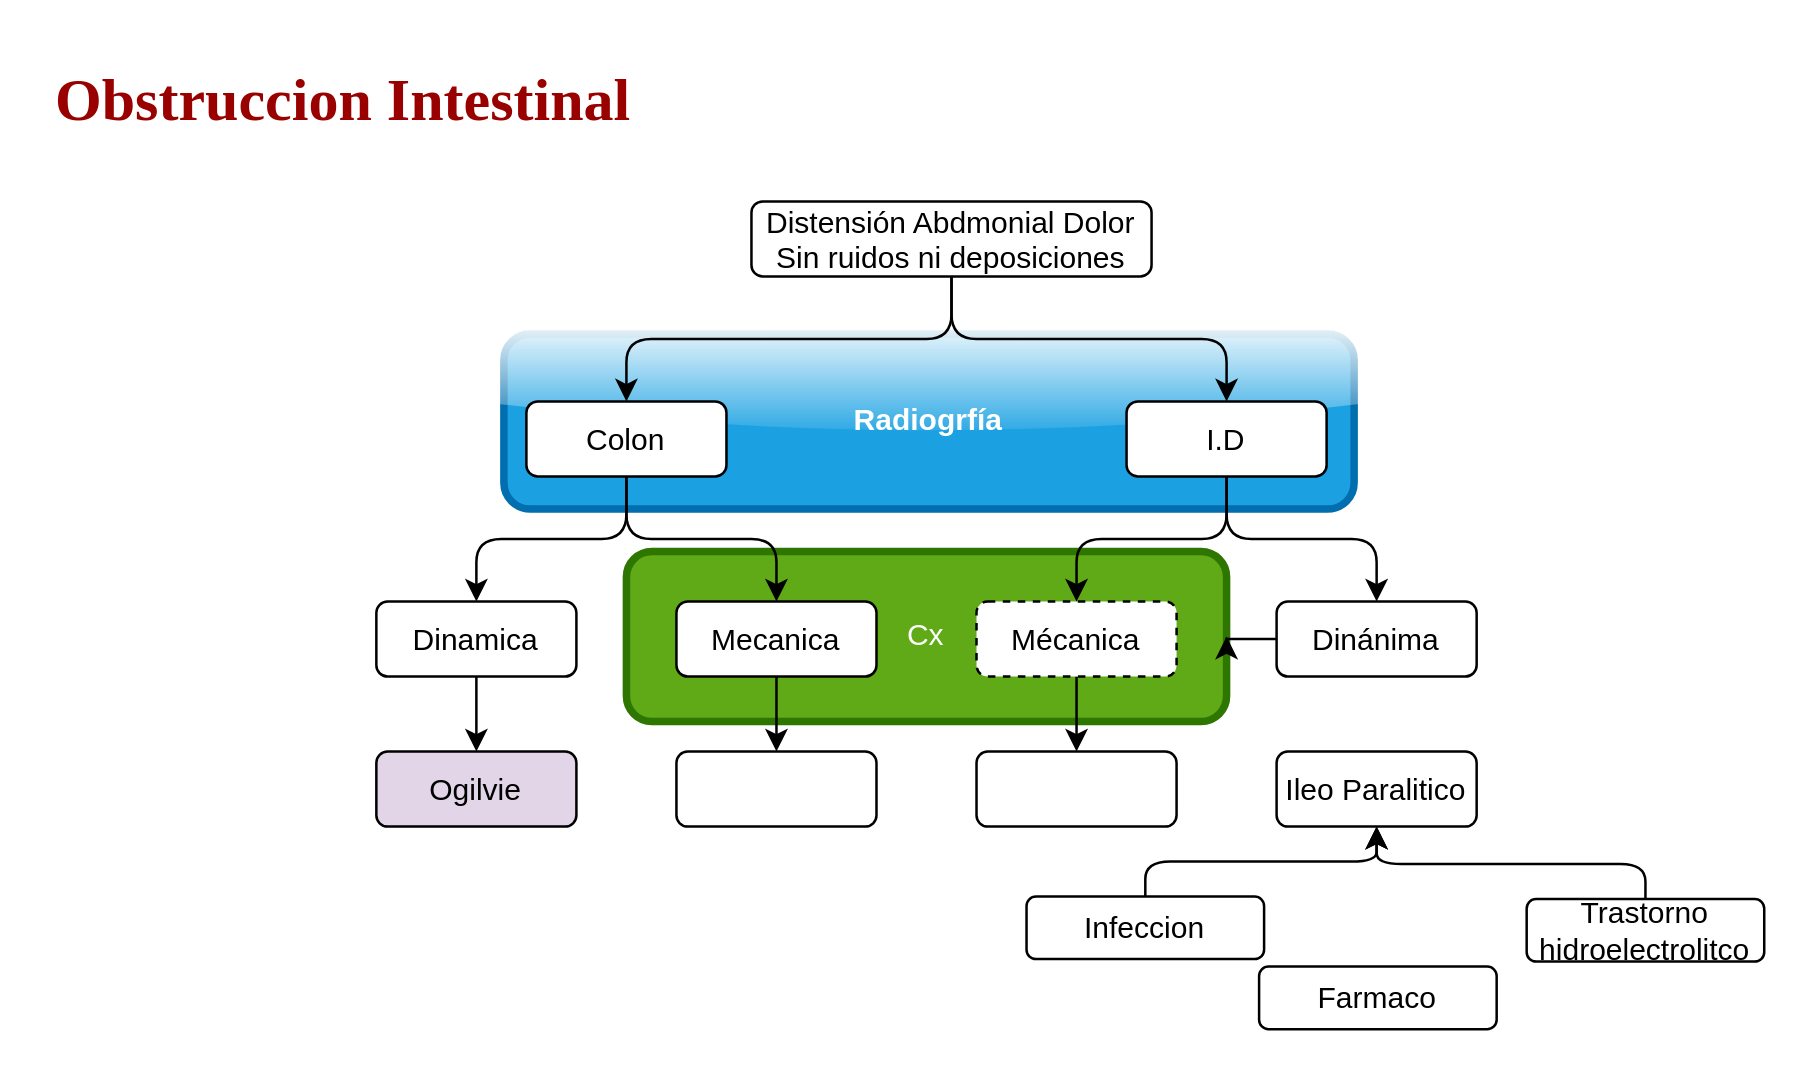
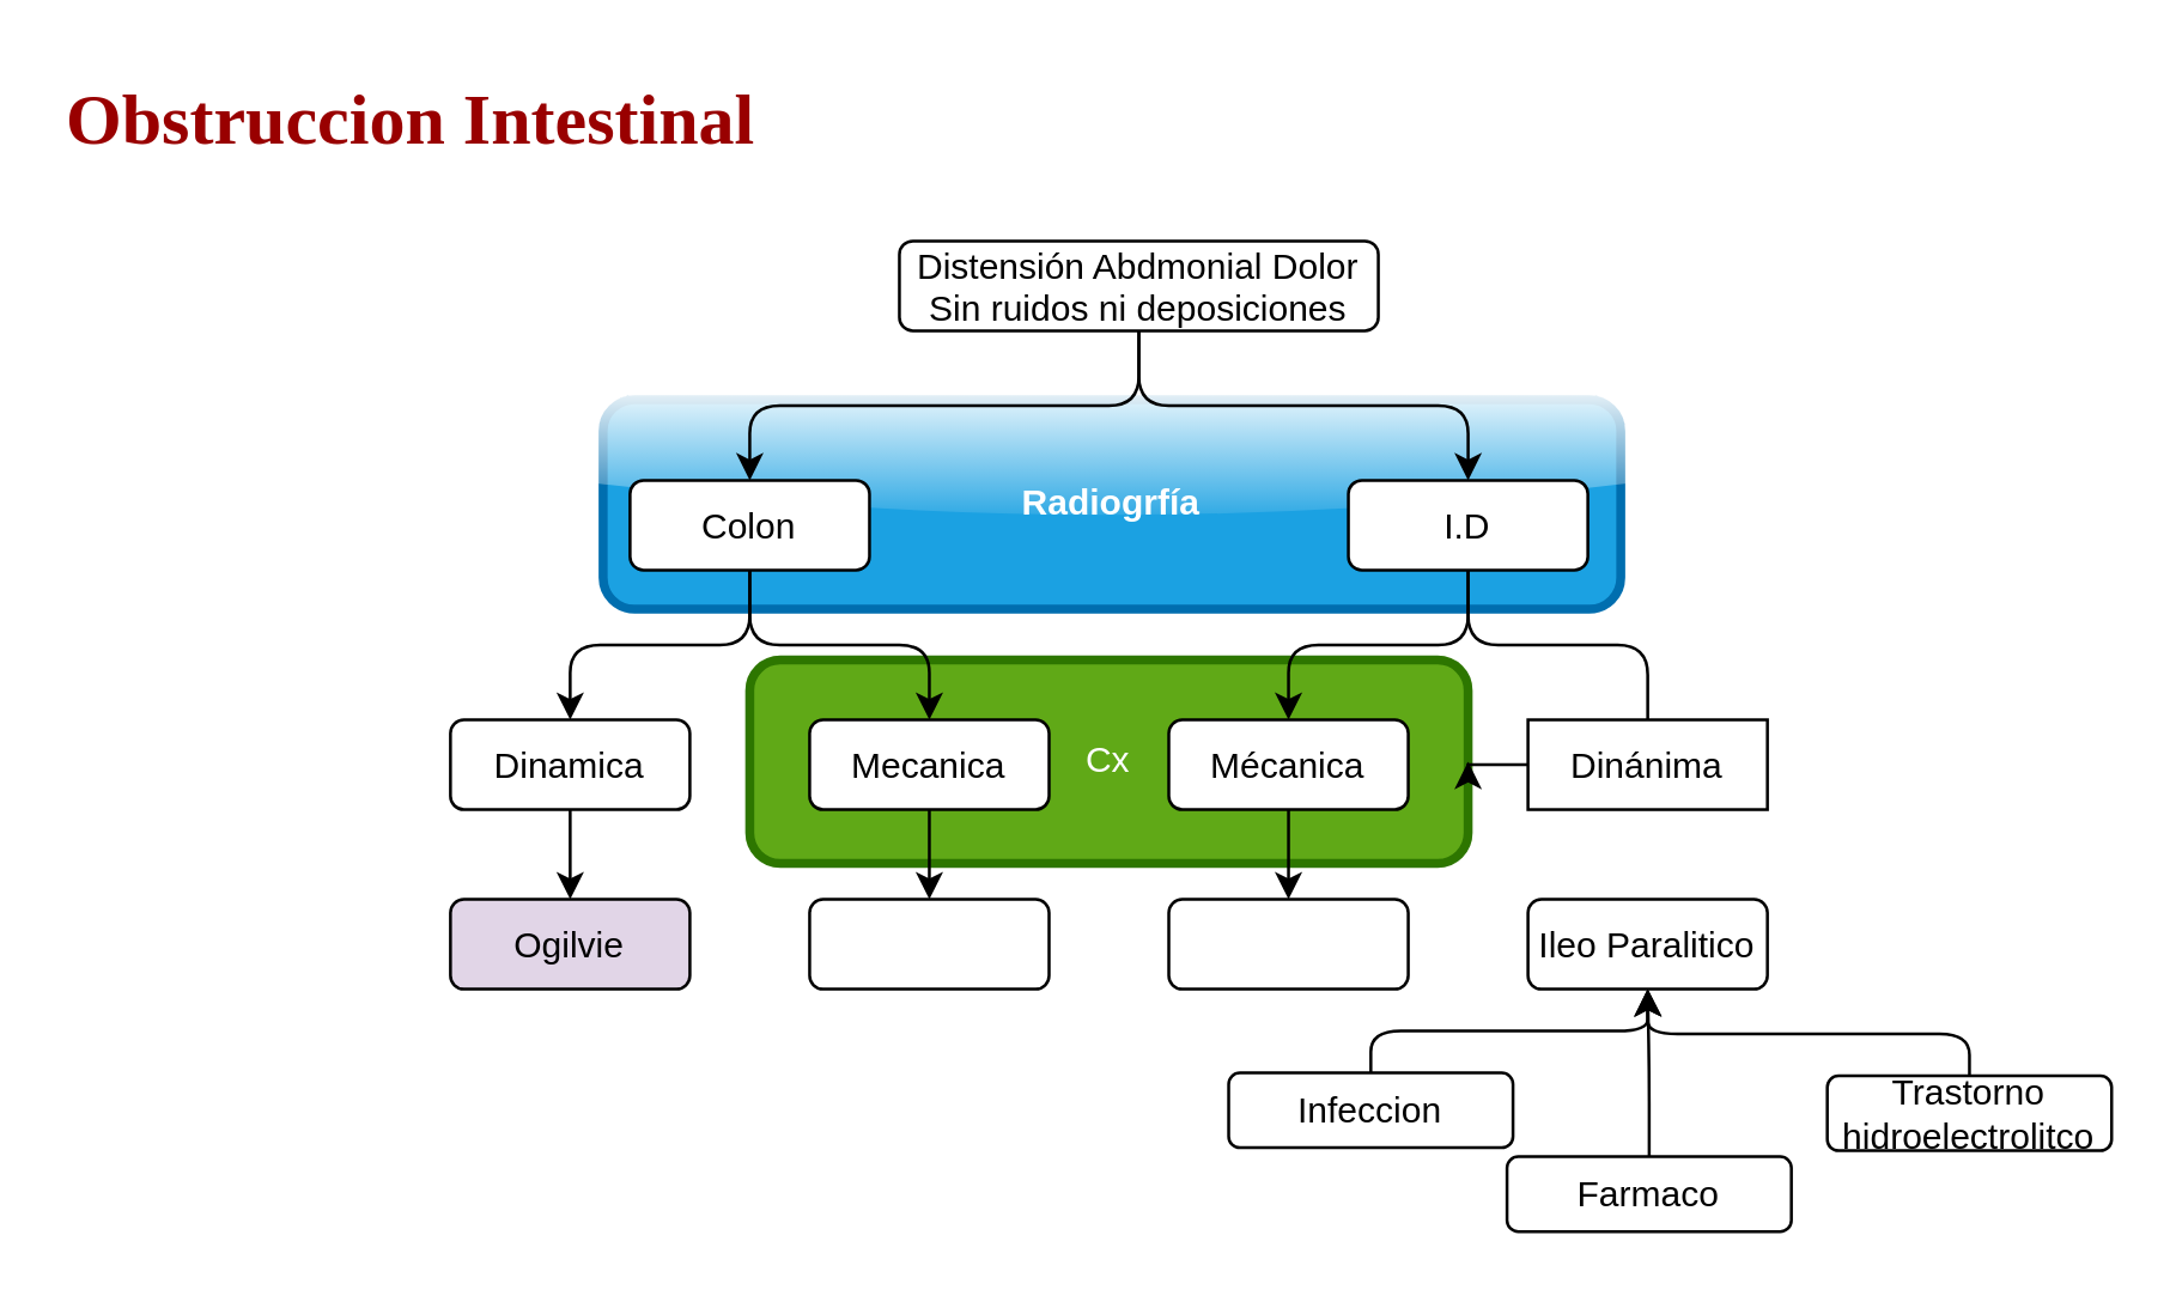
- <mxCell id="21" value="" style="edgeStyle=elbowEdgeStyle;elbow=vertical;" edge="1" source="8" target="20" parent="1"><mxGeometry relative="1" as="geometry" /></mxCell>
+ <mxCell id="21" value="" style="edgeStyle=elbowEdgeStyle;elbow=vertical;endArrow=none;" edge="1" source="8" target="20" parent="1"><mxGeometry relative="1" as="geometry" /></mxCell>
- <mxCell id="17" value="Mécanica" style="rounded=1;dashed=1;" vertex="1" parent="1"><mxGeometry x="390" y="240" width="80" height="30" as="geometry" /></mxCell>
+ <mxCell id="17" value="Mécanica" style="rounded=1;" vertex="1" parent="1"><mxGeometry x="390" y="240" width="80" height="30" as="geometry" /></mxCell>
- <mxCell id="20" value="Dinánima" style="rounded=1;" vertex="1" parent="1"><mxGeometry x="510" y="240" width="80" height="30" as="geometry" /></mxCell>
+ <mxCell id="20" value="Dinánima" style="rounded=0;" vertex="1" parent="1"><mxGeometry x="510" y="240" width="80" height="30" as="geometry" /></mxCell>
+ <mxCell id="27" style="edgeStyle=elbowEdgeStyle;rounded=1;orthogonalLoop=1;jettySize=auto;html=1;entryX=0.5;entryY=1;entryDx=0;entryDy=0;elbow=vertical;" edge="1" parent="1" source="28" target="24"><mxGeometry relative="1" as="geometry" /></mxCell>
